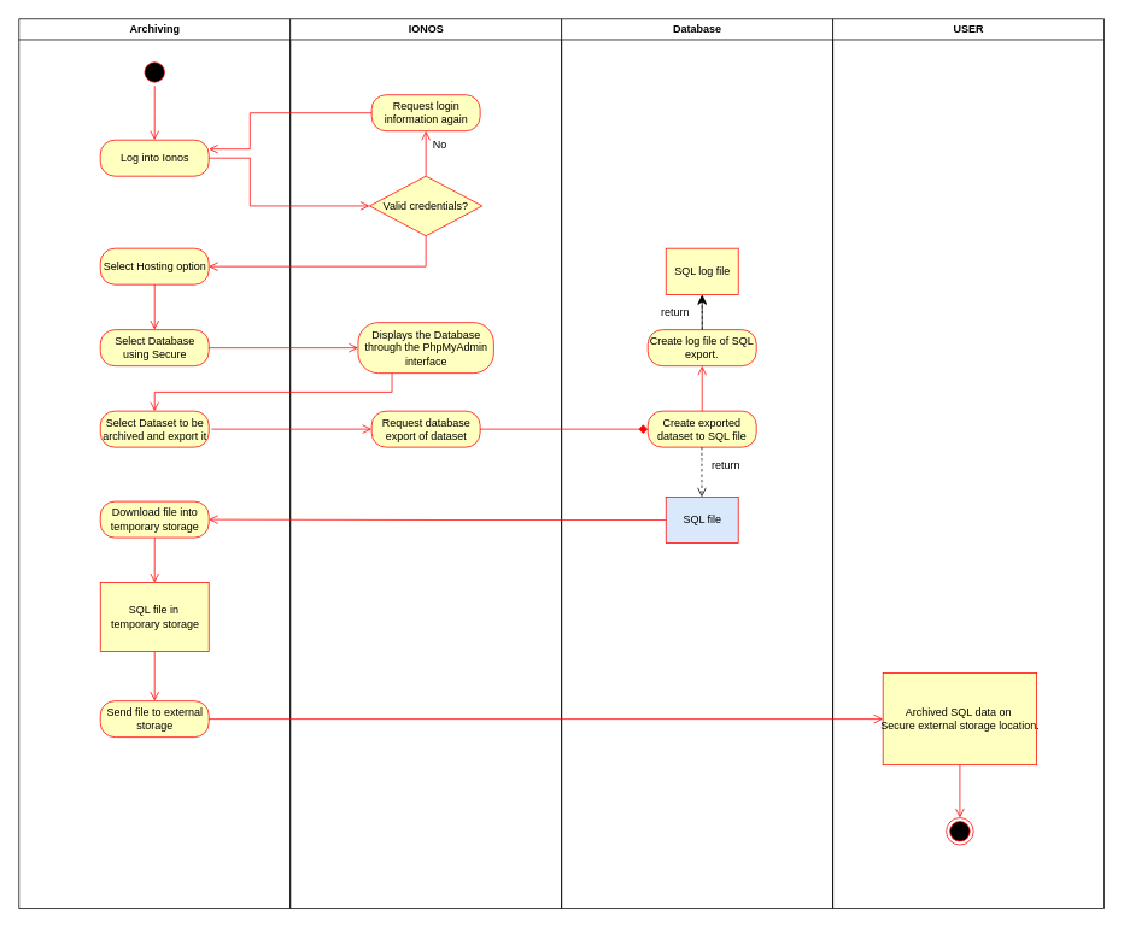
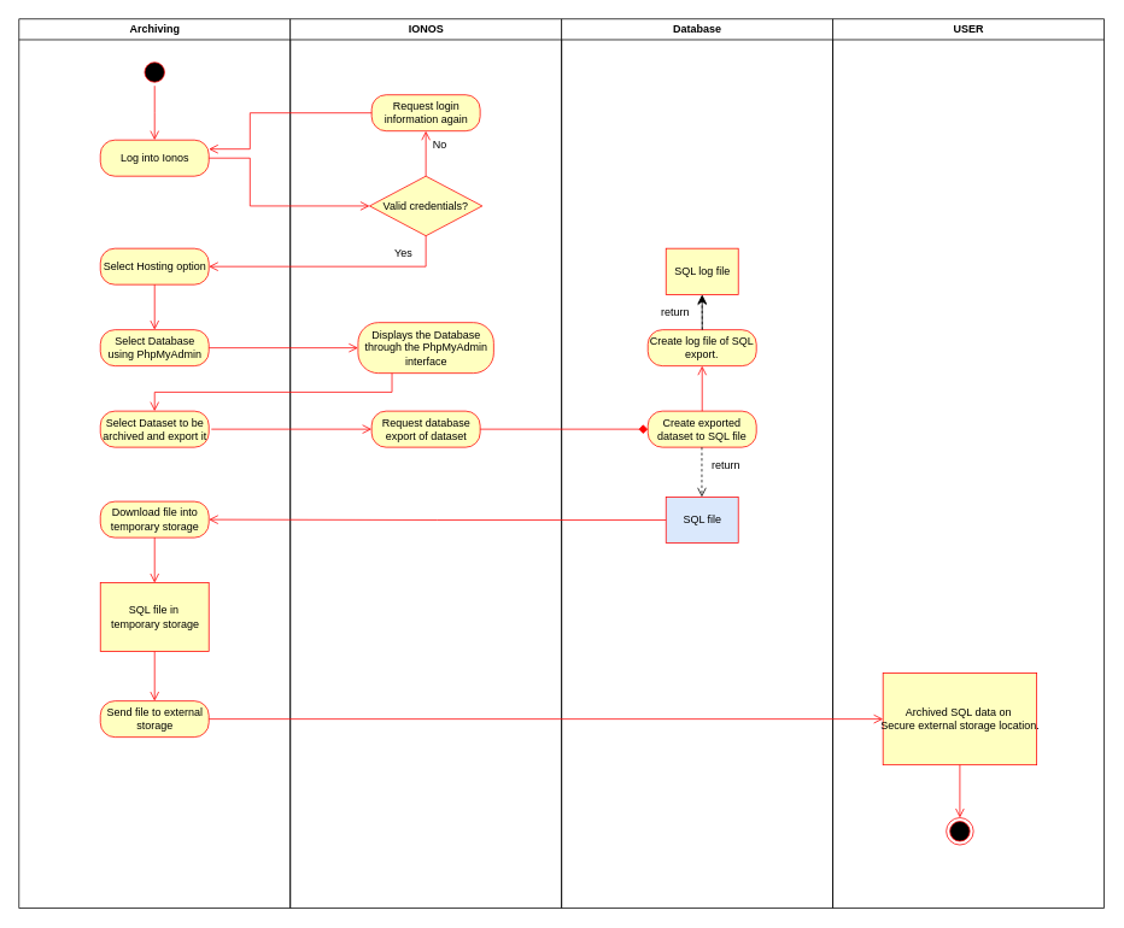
+ <mxCell id="21" value="Yes" style="text;html=1;strokeColor=none;fillColor=none;align=center;verticalAlign=middle;whiteSpace=wrap;rounded=0;" vertex="1" parent="15"><mxGeometry x="95.5" y="244" width="60" height="30" as="geometry" /></mxCell>
- <mxCell id="7" value="Select Database using Secure" style="rounded=1;whiteSpace=wrap;html=1;arcSize=40;fontColor=#000000;fillColor=#ffffc0;strokeColor=#ff0000;" vertex="1" parent="2"><mxGeometry x="90" y="344" width="120" height="40" as="geometry" /></mxCell>
+ <mxCell id="7" value="Select Database using PhpMyAdmin" style="rounded=1;whiteSpace=wrap;html=1;arcSize=40;fontColor=#000000;fillColor=#ffffc0;strokeColor=#ff0000;" vertex="1" parent="2"><mxGeometry x="90" y="344" width="120" height="40" as="geometry" /></mxCell>
